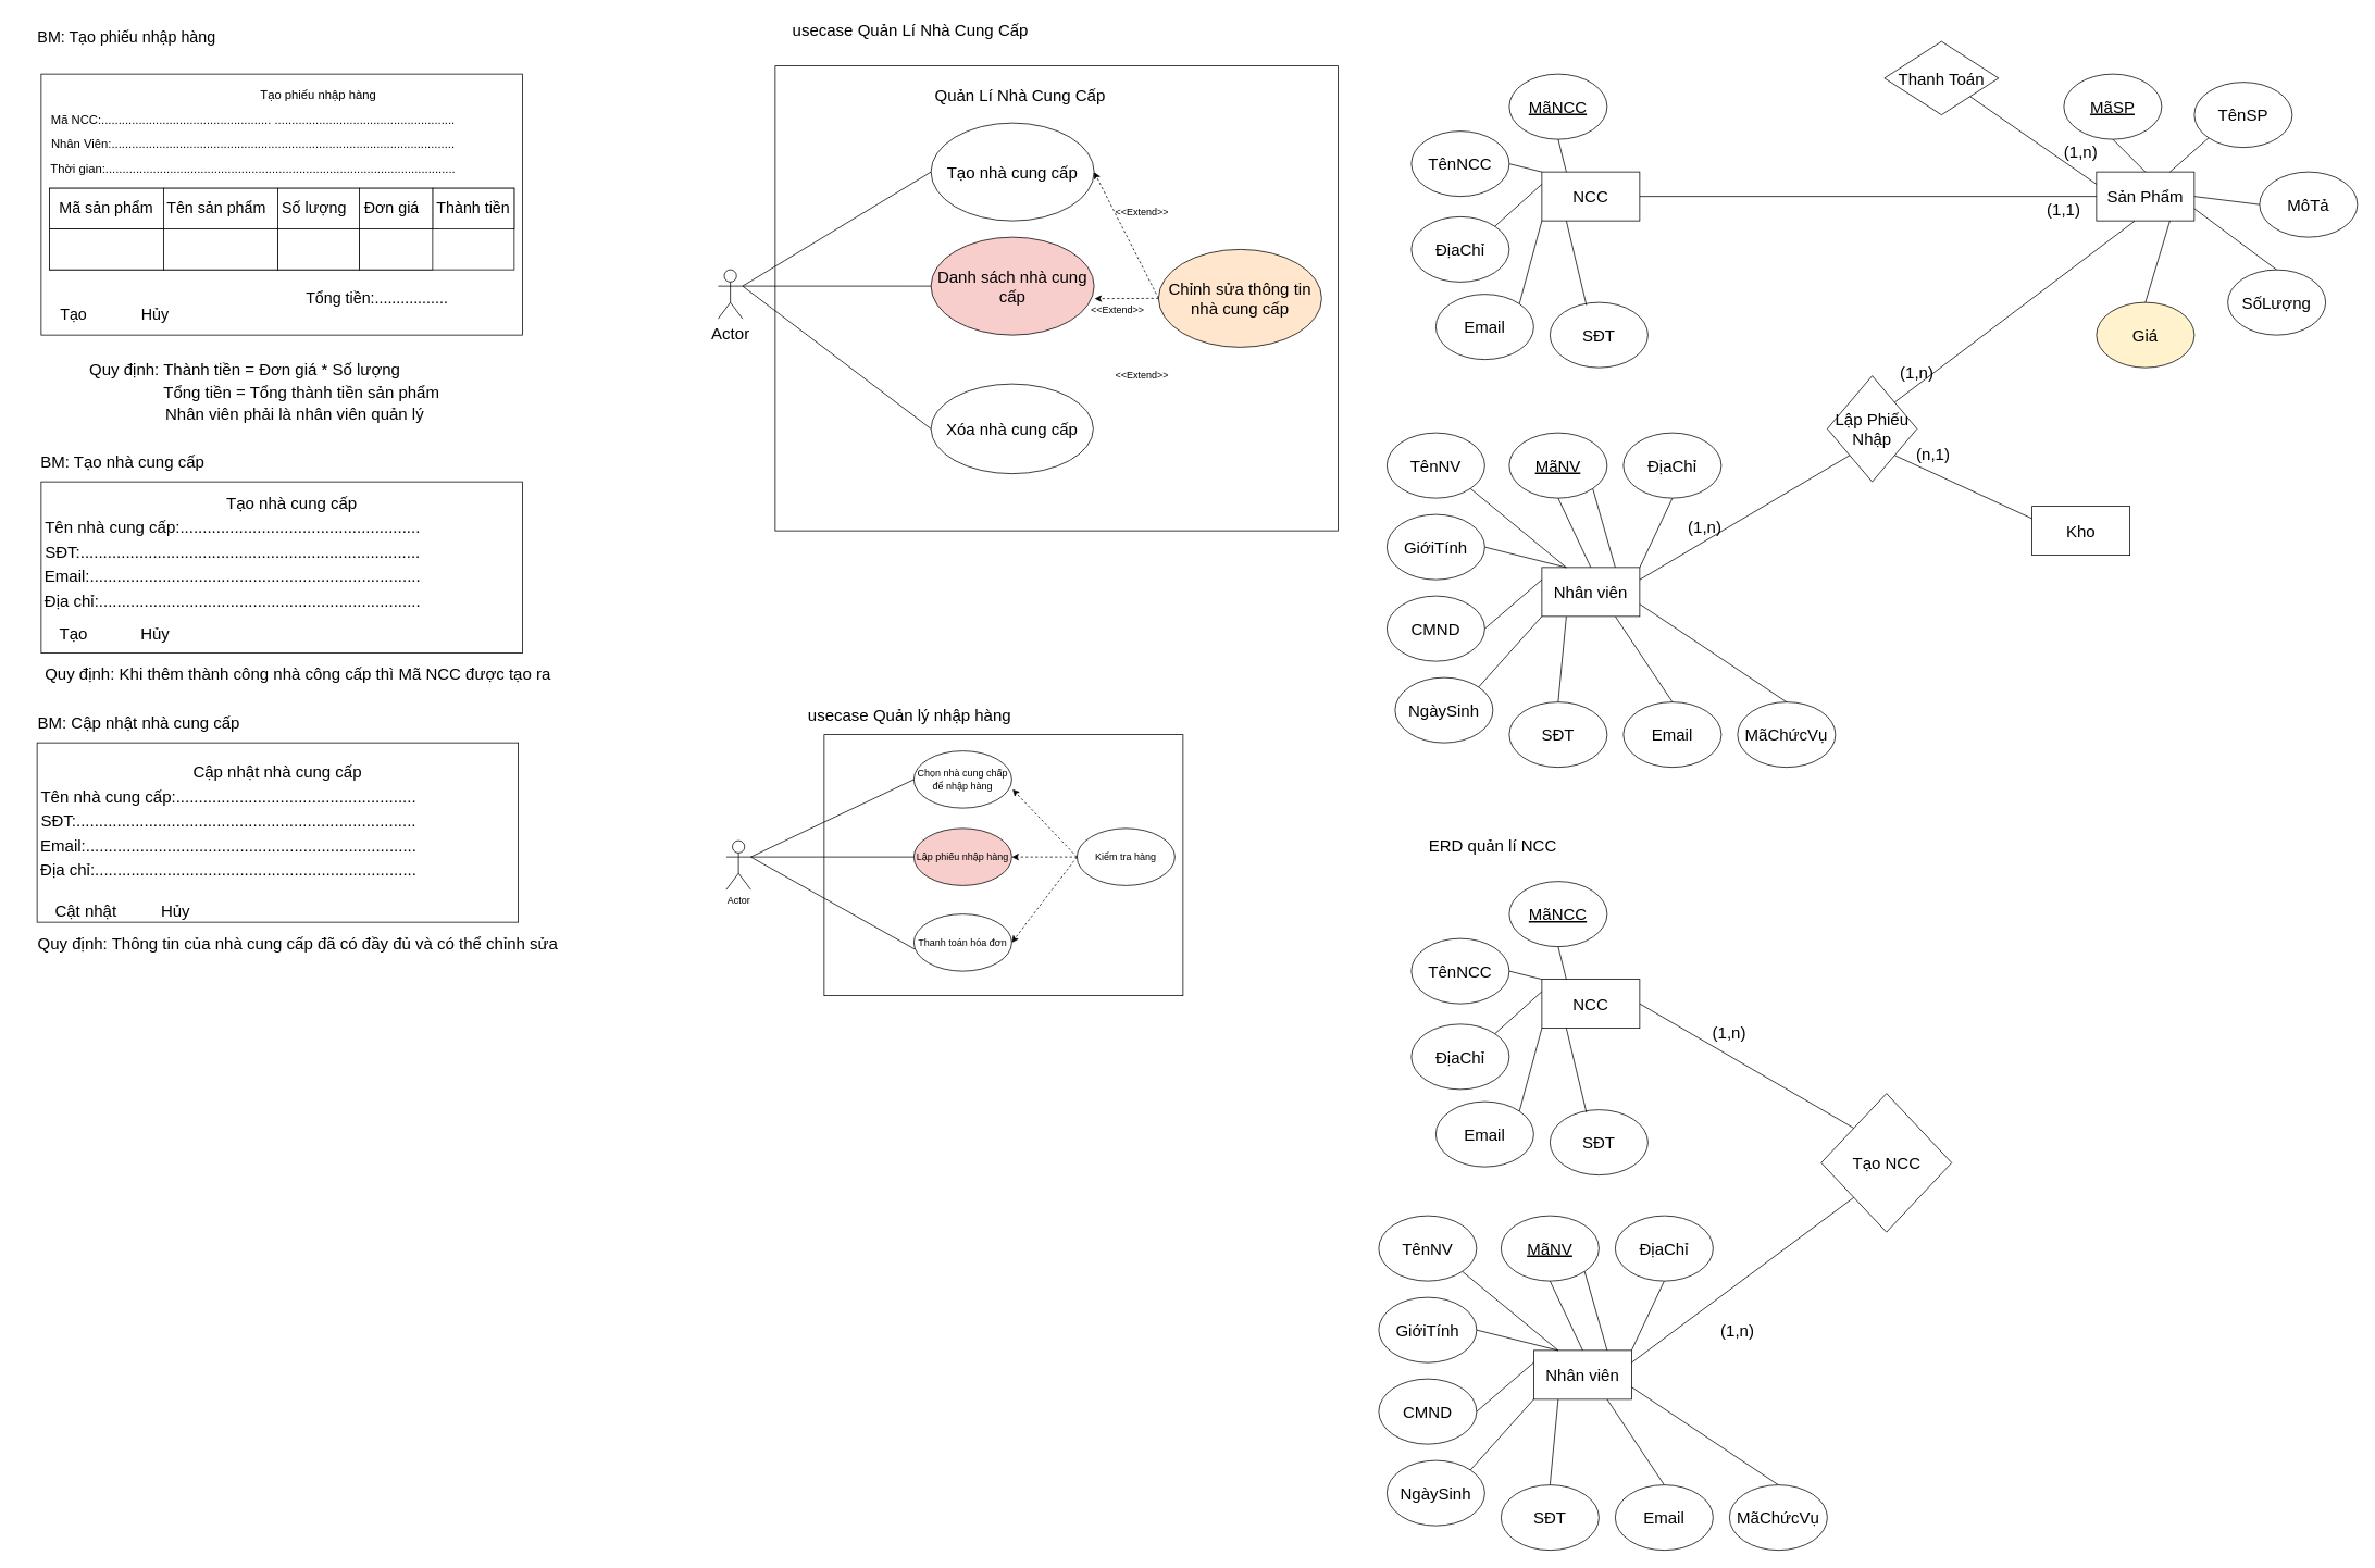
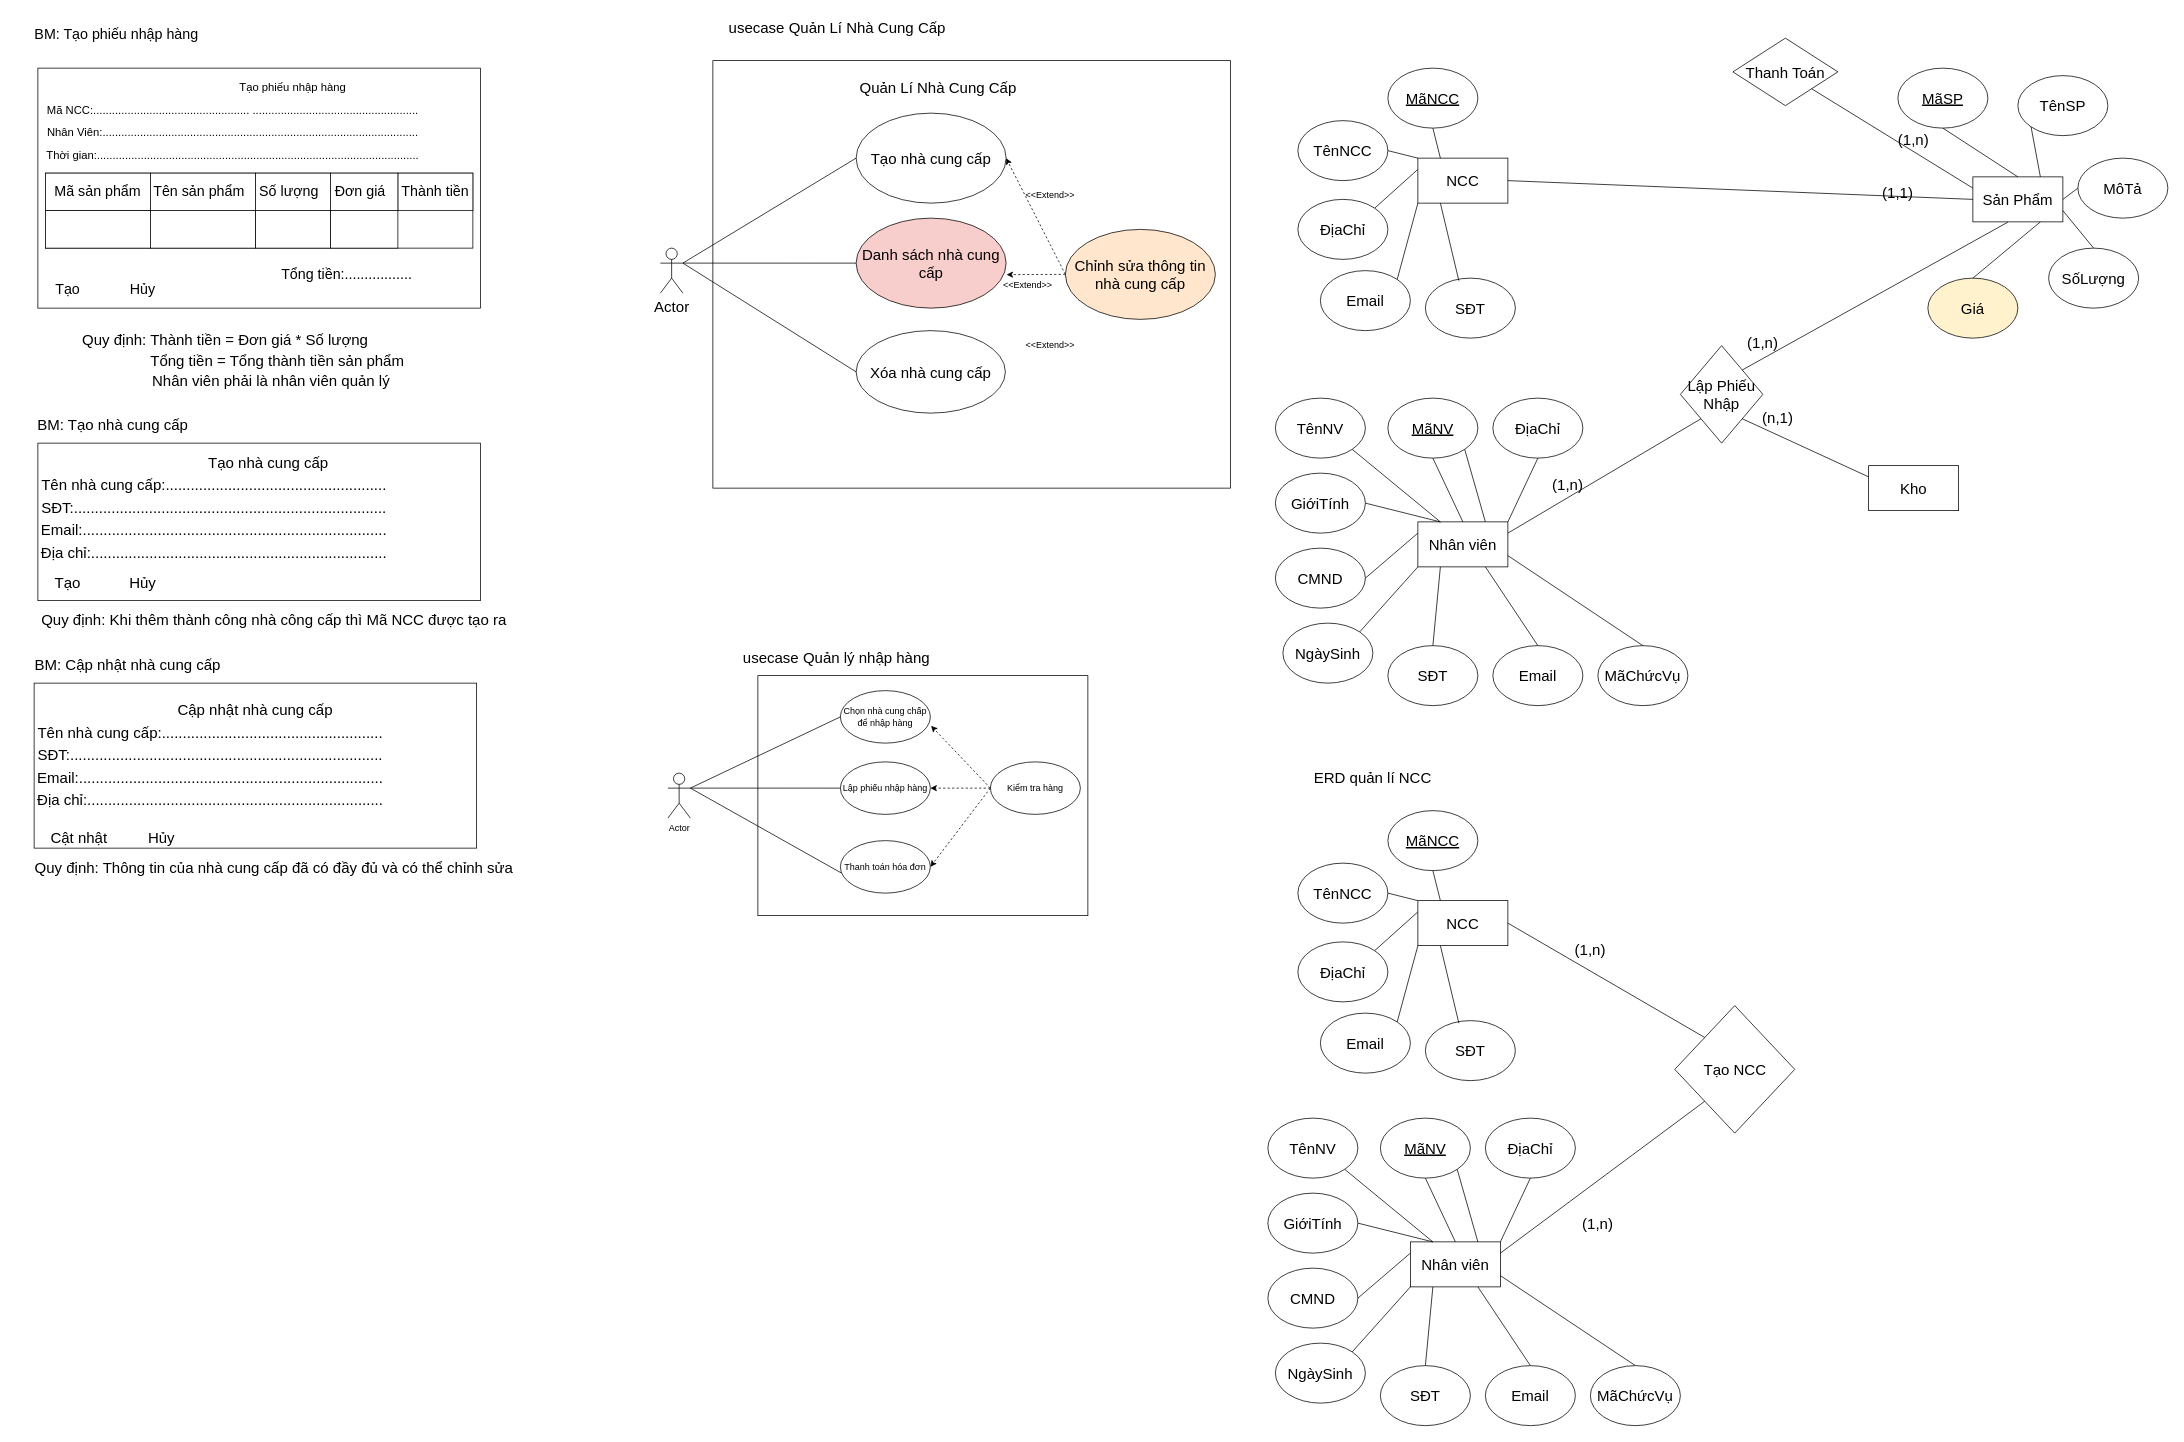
- <mxCell id="56" value="Sản Phẩm" style="rounded=0;whiteSpace=wrap;html=1;fontSize=20;" parent="1" vertex="1"><mxGeometry x="2570" y="210" width="120" height="60" as="geometry" /></mxCell>
+ <mxCell id="56" value="Sản Phẩm" style="rounded=0;whiteSpace=wrap;html=1;fontSize=20;" parent="1" vertex="1"><mxGeometry x="2630" y="235" width="120" height="60" as="geometry" /></mxCell>
- <mxCell id="54" value="&lt;font style=&quot;vertical-align: inherit;&quot;&gt;&lt;font style=&quot;vertical-align: inherit;&quot;&gt;Xóa nhà cung cấp&lt;/font&gt;&lt;/font&gt;" style="ellipse;whiteSpace=wrap;html=1;fontSize=20;" parent="1" vertex="1"><mxGeometry x="1141" y="470" width="199" height="110" as="geometry" /></mxCell>
+ <mxCell id="54" value="&lt;font style=&quot;vertical-align: inherit;&quot;&gt;&lt;font style=&quot;vertical-align: inherit;&quot;&gt;Xóa nhà cung cấp&lt;/font&gt;&lt;/font&gt;" style="ellipse;whiteSpace=wrap;html=1;fontSize=20;" parent="1" vertex="1"><mxGeometry x="1141" y="440" width="199" height="110" as="geometry" /></mxCell>
- <mxCell id="160" value="Lập phiếu nhập hàng" style="ellipse;whiteSpace=wrap;html=1;fillColor=#f8cecc;" vertex="1" parent="1"><mxGeometry x="1120" y="1015" width="120" height="70" as="geometry" /></mxCell>
+ <mxCell id="160" value="Lập phiếu nhập hàng" style="ellipse;whiteSpace=wrap;html=1;" vertex="1" parent="1"><mxGeometry x="1120" y="1015" width="120" height="70" as="geometry" /></mxCell>
